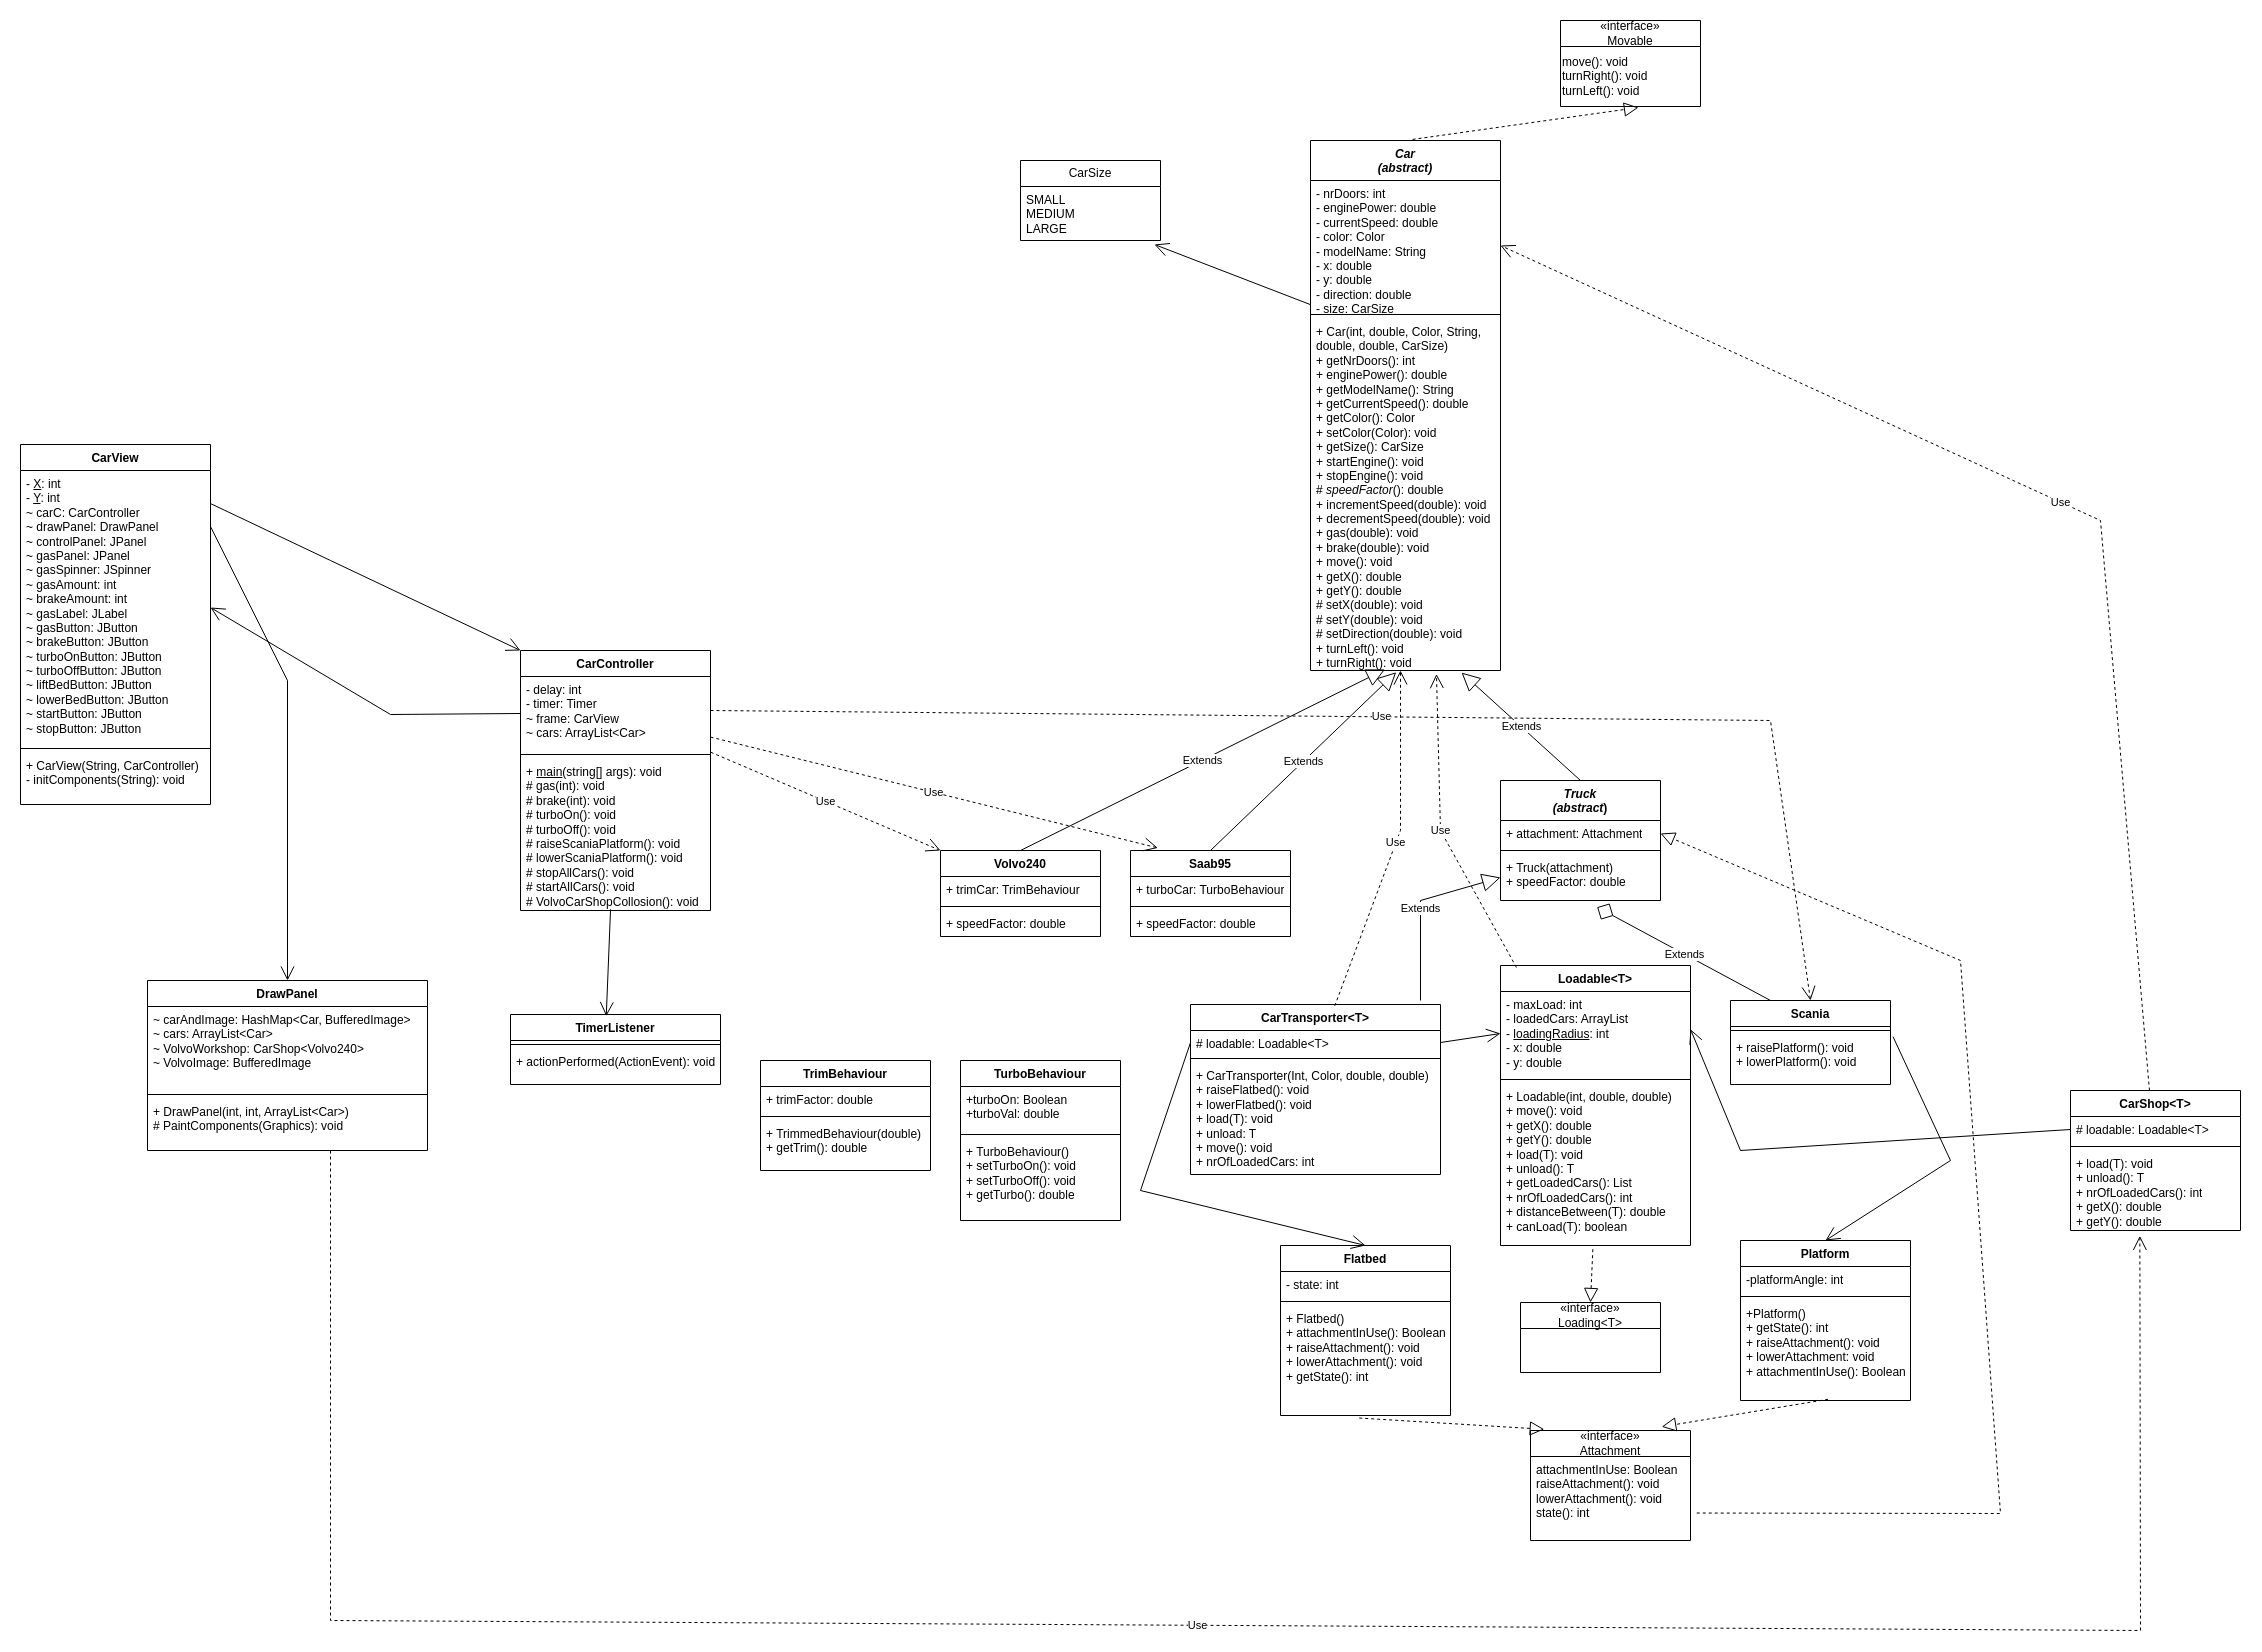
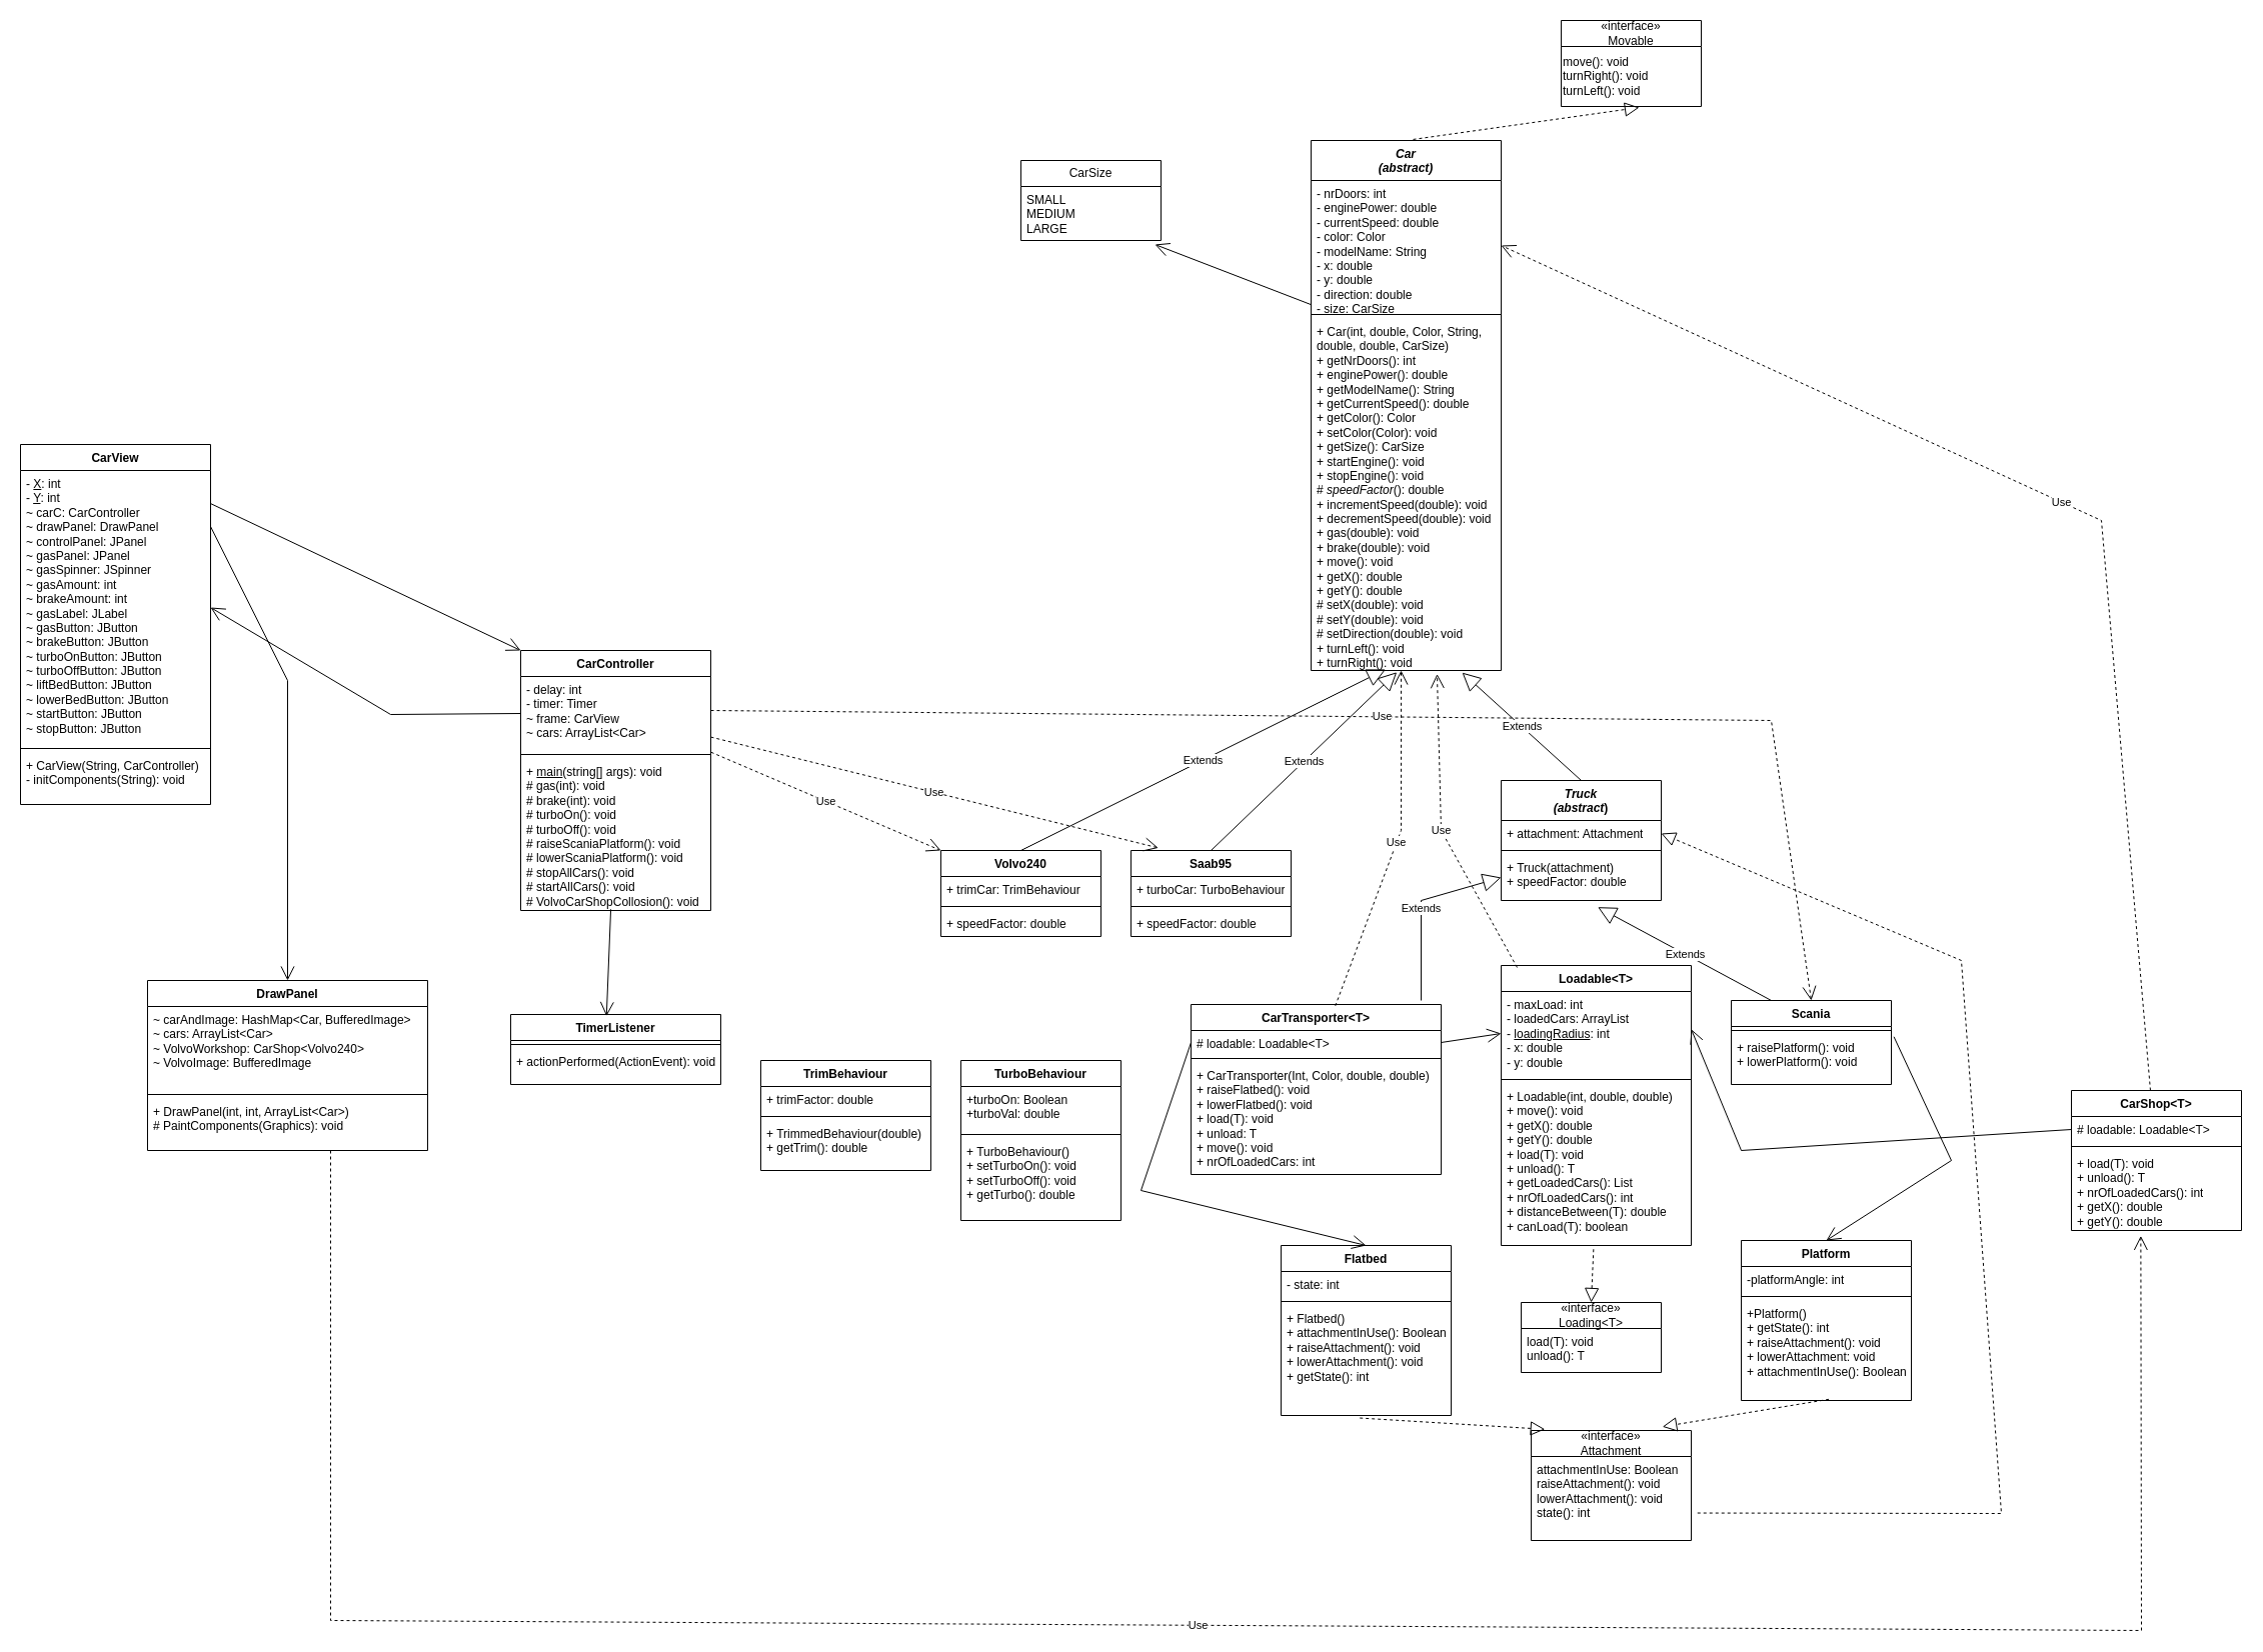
- <mxCell id="20" value="Extends" style="endArrow=diamond;endSize=16;endFill=0;html=1;rounded=0;entryX=0.604;entryY=1.145;entryDx=0;entryDy=0;entryPerimeter=0;exitX=0.25;exitY=0;exitDx=0;exitDy=0;" edge="1" parent="1" source="17" target="15"><mxGeometry width="160" relative="1" as="geometry"><mxPoint x="1290" y="910" as="sourcePoint" /><mxPoint x="1450" y="910" as="targetPoint" /></mxGeometry></mxCell>
+ <mxCell id="20" value="Extends" style="endArrow=block;endSize=16;endFill=0;html=1;rounded=0;entryX=0.604;entryY=1.145;entryDx=0;entryDy=0;entryPerimeter=0;exitX=0.25;exitY=0;exitDx=0;exitDy=0;" edge="1" parent="1" source="17" target="15"><mxGeometry width="160" relative="1" as="geometry"><mxPoint x="1290" y="910" as="sourcePoint" /><mxPoint x="1450" y="910" as="targetPoint" /></mxGeometry></mxCell>
+ <mxCell id="80" value="load(T): void&lt;br&gt;unload(): T" style="text;strokeColor=none;fillColor=none;align=left;verticalAlign=top;spacingLeft=4;spacingRight=4;overflow=hidden;rotatable=0;points=[[0,0.5],[1,0.5]];portConstraint=eastwest;whiteSpace=wrap;html=1;" vertex="1" parent="1"><mxGeometry x="1520" y="1328" width="140" height="44" as="geometry" /></mxCell>
